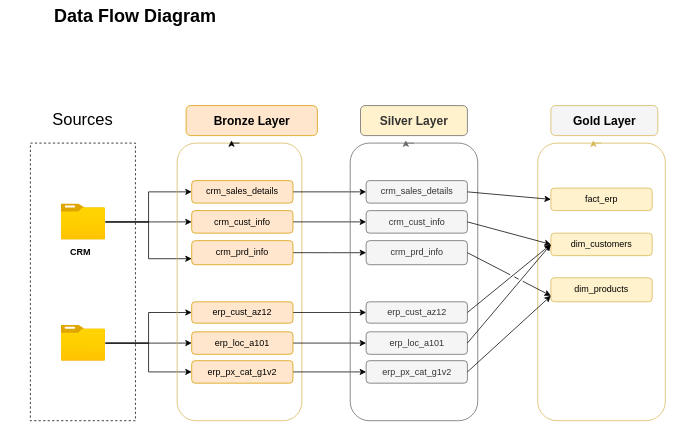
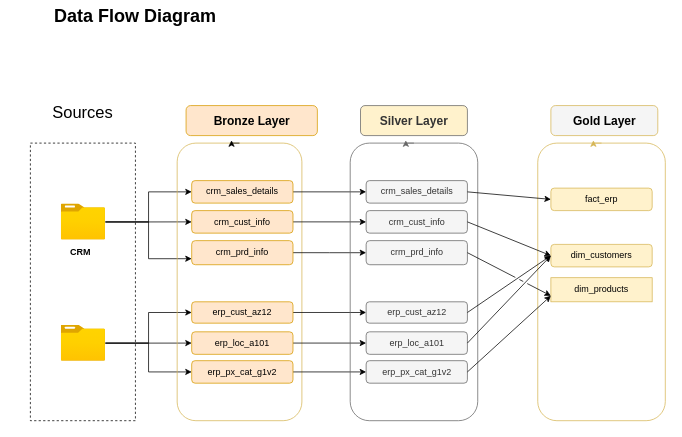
- <mxCell id="4" value="&lt;font style=&quot;font-size: 22px;&quot;&gt;Sources&lt;/font&gt;" style="rounded=1;whiteSpace=wrap;html=1;strokeColor=none;" vertex="1" parent="1"><mxGeometry x="65" y="140" width="90" height="40" as="geometry" /></mxCell>
+ <mxCell id="4" value="&lt;font style=&quot;font-size: 22px;&quot;&gt;Sources&lt;/font&gt;" style="rounded=1;whiteSpace=wrap;html=1;strokeColor=none;" vertex="1" parent="1"><mxGeometry x="65" y="130" width="90" height="40" as="geometry" /></mxCell>
- <mxCell id="46" value="&lt;font&gt;dim_customers&lt;/font&gt;" style="rounded=1;whiteSpace=wrap;html=1;fillColor=#fff2cc;strokeColor=#d6b656;" vertex="1" parent="1"><mxGeometry x="733.75" y="310" width="135" height="30" as="geometry" /></mxCell>
+ <mxCell id="46" value="&lt;font&gt;dim_customers&lt;/font&gt;" style="rounded=1;whiteSpace=wrap;html=1;fillColor=#fff2cc;strokeColor=#d6b656;" vertex="1" parent="1"><mxGeometry x="733.75" y="325" width="135" height="30" as="geometry" /></mxCell>
- <mxCell id="47" value="&lt;font&gt;dim_products&lt;/font&gt;" style="rounded=1;whiteSpace=wrap;html=1;fillColor=#fff2cc;strokeColor=#d6b656;" vertex="1" parent="1"><mxGeometry x="733.75" y="369.42" width="135" height="32.12" as="geometry" /></mxCell>
+ <mxCell id="47" value="&lt;font&gt;dim_products&lt;/font&gt;" style="whiteSpace=wrap;html=1;fillColor=#fff2cc;strokeColor=#d6b656;rounded=0;" vertex="1" parent="1"><mxGeometry x="733.75" y="369.42" width="135" height="32.12" as="geometry" /></mxCell>
